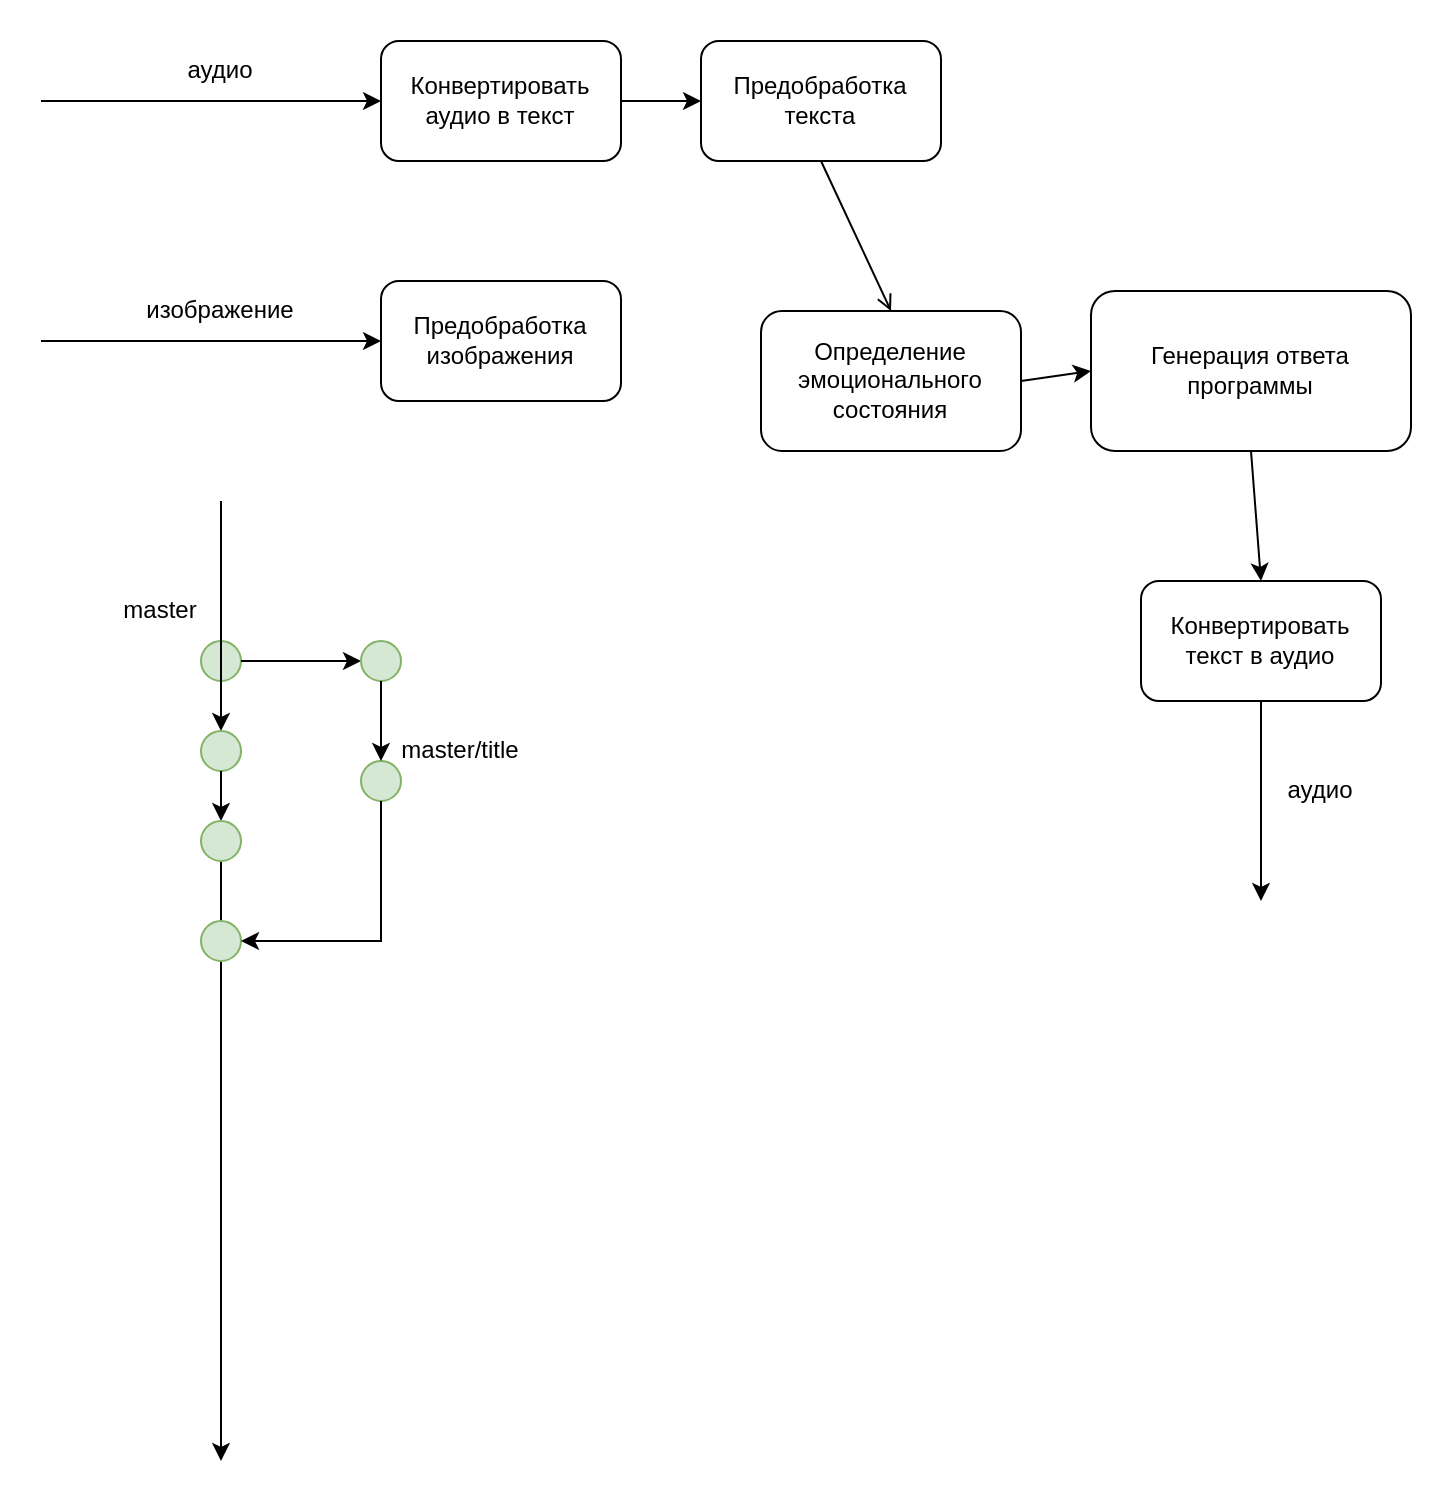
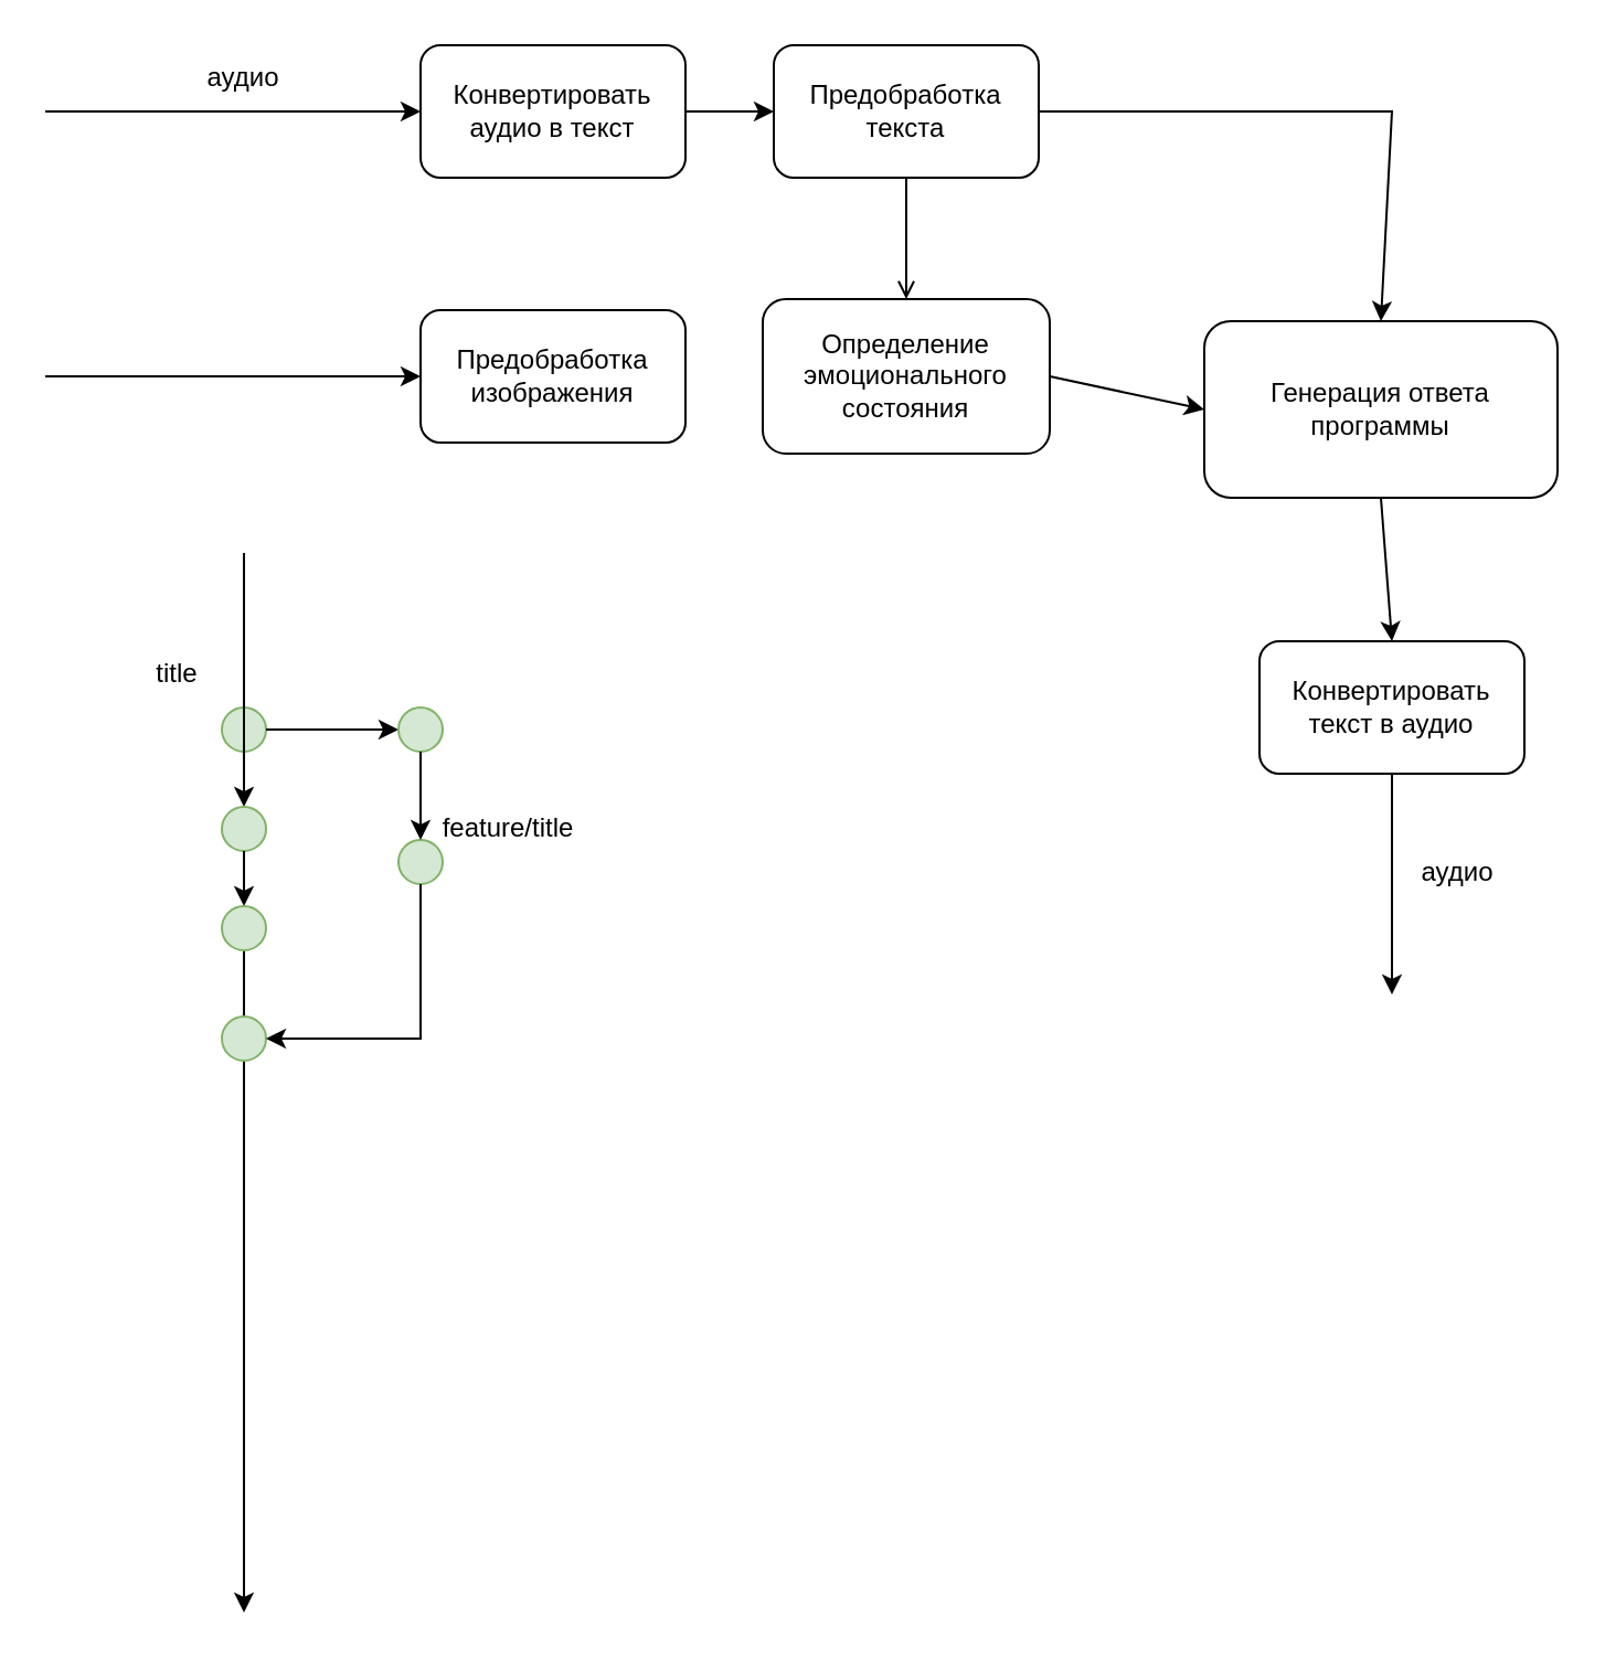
+ <mxCell id="11" value="" style="endArrow=classic;html=1;rounded=0;entryX=0.5;entryY=0;entryDx=0;entryDy=0;exitX=1;exitY=0.5;exitDx=0;exitDy=0;" edge="1" parent="1" source="9" target="10"><mxGeometry width="50" height="50" relative="1" as="geometry"><mxPoint x="340" y="200" as="sourcePoint" /><mxPoint x="390" y="150" as="targetPoint" /><Array as="points"><mxPoint x="630" y="50" /></Array></mxGeometry></mxCell>
- <mxCell id="6" value="изображение" style="text;html=1;strokeColor=none;fillColor=none;align=center;verticalAlign=middle;whiteSpace=wrap;rounded=0;" vertex="1" parent="1"><mxGeometry x="65" y="140" width="90" height="30" as="geometry" /></mxCell>
- <mxCell id="16" value="Определение эмоционального состояния" style="rounded=1;whiteSpace=wrap;html=1;" vertex="1" parent="1"><mxGeometry x="380" y="155" width="130" height="70" as="geometry" /></mxCell>
+ <mxCell id="16" value="Определение эмоционального состояния" style="rounded=1;whiteSpace=wrap;html=1;" vertex="1" parent="1"><mxGeometry x="345" y="135" width="130" height="70" as="geometry" /></mxCell>
- <mxCell id="20" value="master" style="text;html=1;strokeColor=none;fillColor=none;align=center;verticalAlign=middle;whiteSpace=wrap;rounded=0;" vertex="1" parent="1"><mxGeometry x="50" y="290" width="60" height="30" as="geometry" /></mxCell>
+ <mxCell id="20" value="title" style="text;html=1;strokeColor=none;fillColor=none;align=center;verticalAlign=middle;whiteSpace=wrap;rounded=0;" vertex="1" parent="1"><mxGeometry x="50" y="290" width="60" height="30" as="geometry" /></mxCell>
- <mxCell id="21" value="master/title" style="text;html=1;strokeColor=none;fillColor=none;align=center;verticalAlign=middle;whiteSpace=wrap;rounded=0;" vertex="1" parent="1"><mxGeometry x="200" y="360" width="60" height="30" as="geometry" /></mxCell>
+ <mxCell id="21" value="feature/title" style="text;html=1;strokeColor=none;fillColor=none;align=center;verticalAlign=middle;whiteSpace=wrap;rounded=0;" vertex="1" parent="1"><mxGeometry x="200" y="360" width="60" height="30" as="geometry" /></mxCell>
